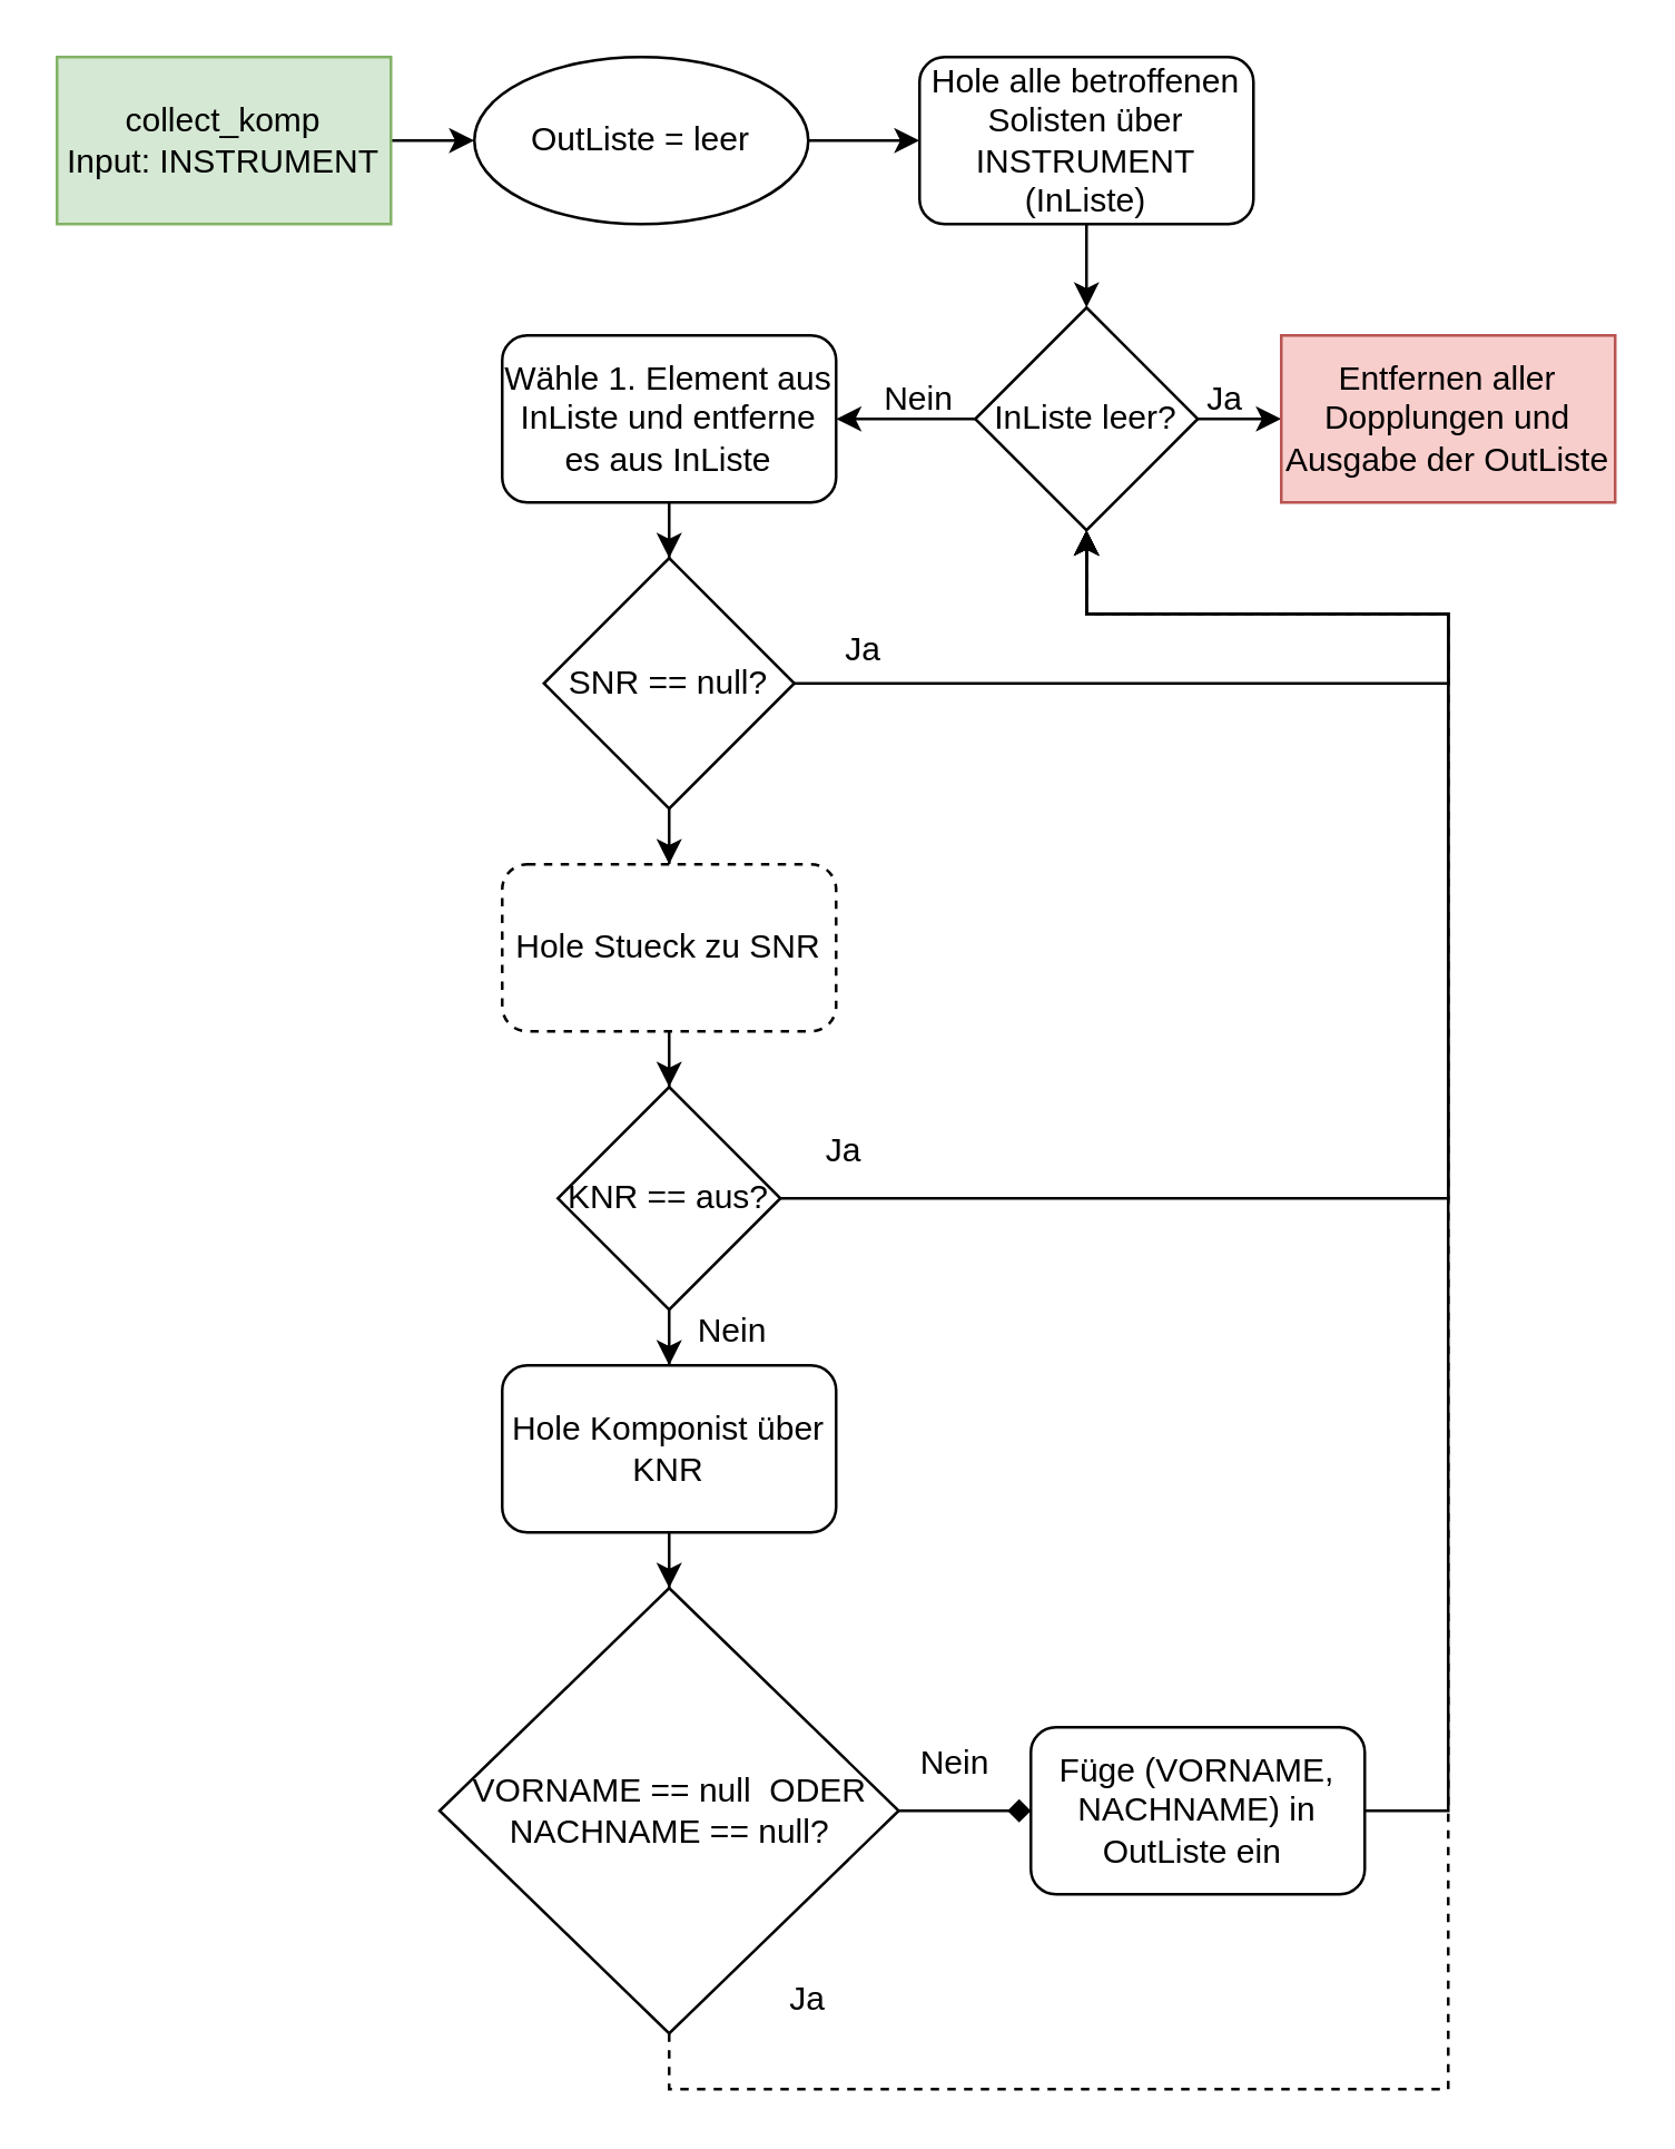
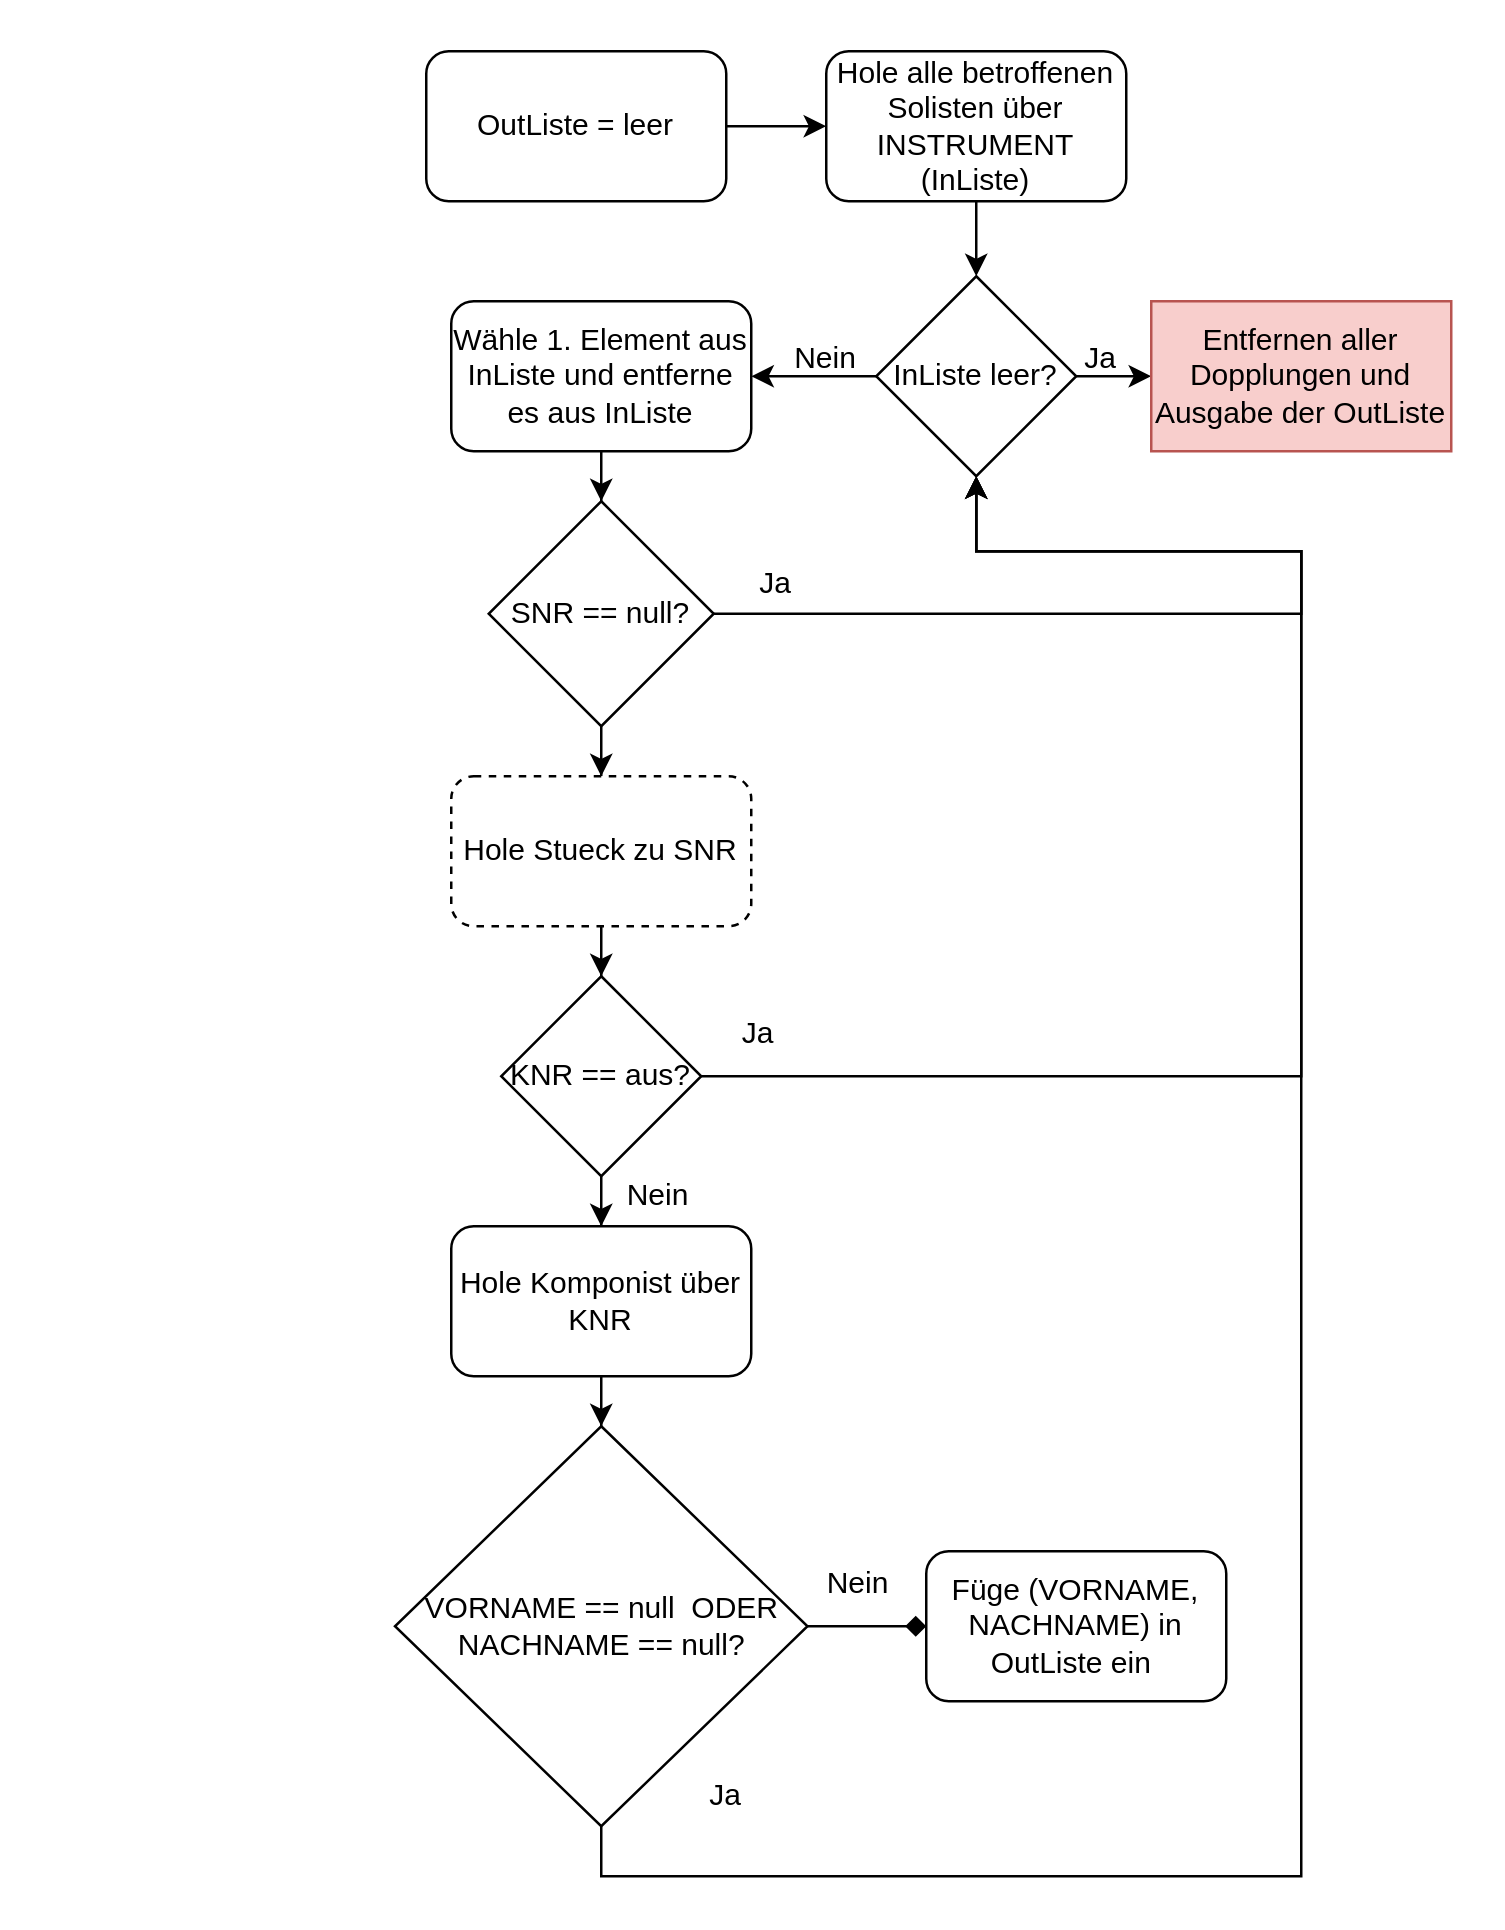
- <mxCell id="3" value="collect_komp&lt;br&gt;Input: INSTRUMENT" style="rounded=0;whiteSpace=wrap;html=1;fillColor=#d5e8d4;strokeColor=#82b366;" parent="1" vertex="1"><mxGeometry x="20" y="20" width="120" height="60" as="geometry" /></mxCell>
- <mxCell id="2" style="edgeStyle=orthogonalEdgeStyle;rounded=0;orthogonalLoop=1;jettySize=auto;html=1;entryX=0;entryY=0.5;entryDx=0;entryDy=0;" edge="1" parent="1" source="3" target="5"><mxGeometry relative="1" as="geometry" /></mxCell>
- <mxCell id="5" value="OutListe = leer" style="ellipse;whiteSpace=wrap;html=1;" vertex="1" parent="1"><mxGeometry x="170" y="20" width="120" height="60" as="geometry" /></mxCell>
+ <mxCell id="5" value="OutListe = leer" style="rounded=1;whiteSpace=wrap;html=1;" vertex="1" parent="1"><mxGeometry x="170" y="20" width="120" height="60" as="geometry" /></mxCell>
- <mxCell id="26" style="edgeStyle=orthogonalEdgeStyle;rounded=0;orthogonalLoop=1;jettySize=auto;html=1;entryX=0.5;entryY=1;entryDx=0;entryDy=0;" edge="1" parent="1" source="27" target="10"><mxGeometry relative="1" as="geometry"><Array as="points"><mxPoint x="520" y="650" /><mxPoint x="520" y="220" /><mxPoint x="390" y="220" /></Array></mxGeometry></mxCell>
- <mxCell id="24" style="edgeStyle=orthogonalEdgeStyle;rounded=0;orthogonalLoop=1;jettySize=auto;html=1;entryX=0.5;entryY=1;entryDx=0;entryDy=0;dashed=1;" edge="1" parent="1" source="25" target="10"><mxGeometry relative="1" as="geometry"><Array as="points"><mxPoint x="240" y="750" /><mxPoint x="520" y="750" /><mxPoint x="520" y="220" /><mxPoint x="390" y="220" /></Array></mxGeometry></mxCell>
+ <mxCell id="24" style="edgeStyle=orthogonalEdgeStyle;rounded=0;orthogonalLoop=1;jettySize=auto;html=1;entryX=0.5;entryY=1;entryDx=0;entryDy=0;" edge="1" parent="1" source="25" target="10"><mxGeometry relative="1" as="geometry"><Array as="points"><mxPoint x="240" y="750" /><mxPoint x="520" y="750" /><mxPoint x="520" y="220" /><mxPoint x="390" y="220" /></Array></mxGeometry></mxCell>
